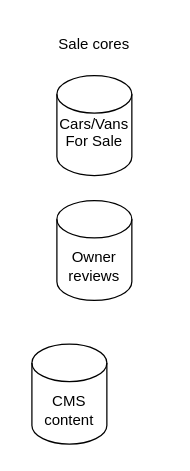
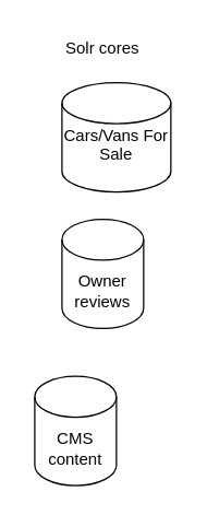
- <mxCell id="2" value="Sale cores" style="text;html=1;align=center;verticalAlign=middle;whiteSpace=wrap;rounded=0;" vertex="1" parent="1"><mxGeometry x="20" y="20" width="110" height="30" as="geometry" /></mxCell>
+ <mxCell id="2" value="Solr cores" style="text;html=1;align=center;verticalAlign=middle;whiteSpace=wrap;rounded=0;" vertex="1" parent="1"><mxGeometry x="20" y="20" width="110" height="30" as="geometry" /></mxCell>
- <mxCell id="3" value="Cars/Vans For Sale&lt;div&gt;&lt;br&gt;&lt;/div&gt;" style="shape=cylinder3;whiteSpace=wrap;html=1;boundedLbl=1;backgroundOutline=1;size=15;" vertex="1" parent="1"><mxGeometry x="45" y="60" width="60" height="80" as="geometry" /></mxCell>
+ <mxCell id="3" value="Cars/Vans For Sale&lt;div&gt;&lt;br&gt;&lt;/div&gt;" style="shape=cylinder3;whiteSpace=wrap;html=1;boundedLbl=1;backgroundOutline=1;size=15;" vertex="1" parent="1"><mxGeometry x="45" y="60" width="80" height="80" as="geometry" /></mxCell>
